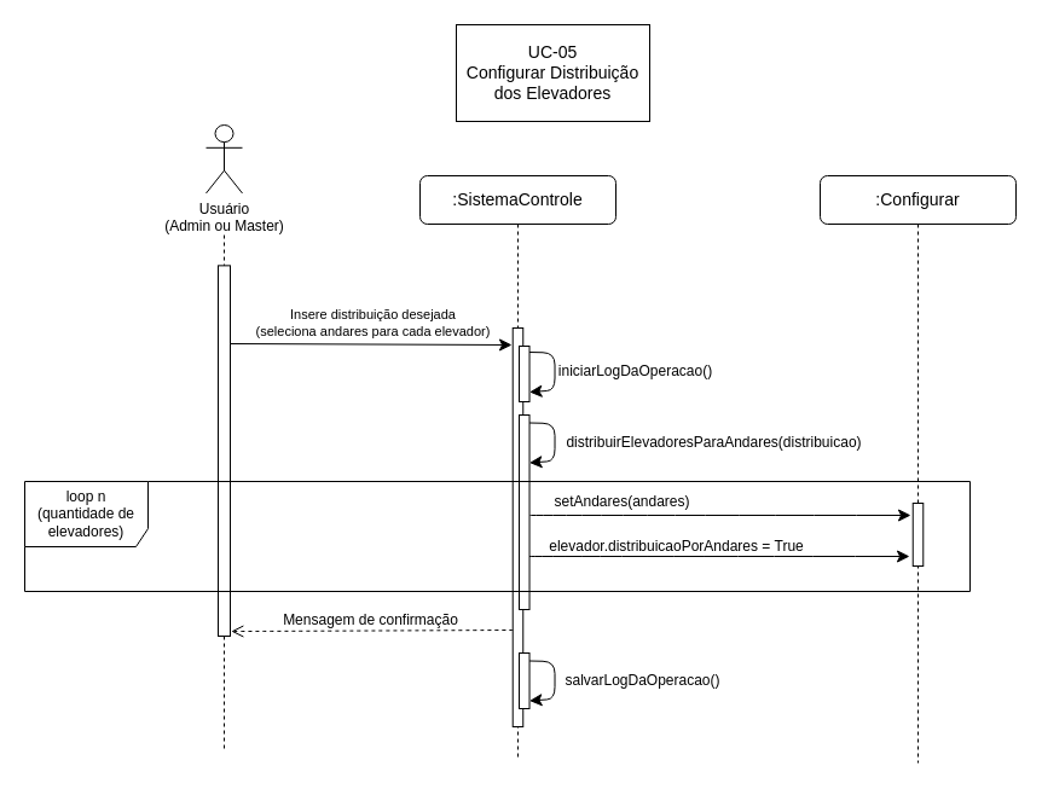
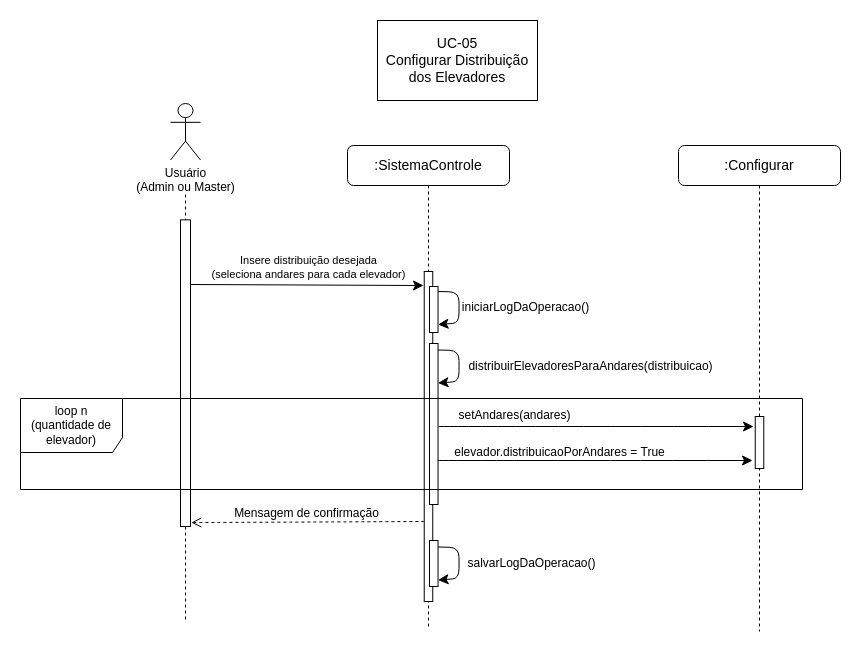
- <mxCell id="17" value="loop n&lt;div&gt;(quantidade de&lt;/div&gt;&lt;div&gt;elevadores)&lt;/div&gt;" style="shape=umlFrame;whiteSpace=wrap;html=1;pointerEvents=0;fontFamily=Helvetica;fontSize=12;fontColor=default;labelBackgroundColor=default;width=102;height=54;" parent="1" vertex="1"><mxGeometry x="20" y="398" width="782" height="91" as="geometry" /></mxCell>
+ <mxCell id="17" value="loop n&lt;div&gt;(quantidade de&lt;/div&gt;&lt;div&gt;elevador)&lt;/div&gt;" style="shape=umlFrame;whiteSpace=wrap;html=1;pointerEvents=0;fontFamily=Helvetica;fontSize=12;fontColor=default;labelBackgroundColor=default;width=102;height=54;" parent="1" vertex="1"><mxGeometry x="20" y="398" width="782" height="91" as="geometry" /></mxCell>
